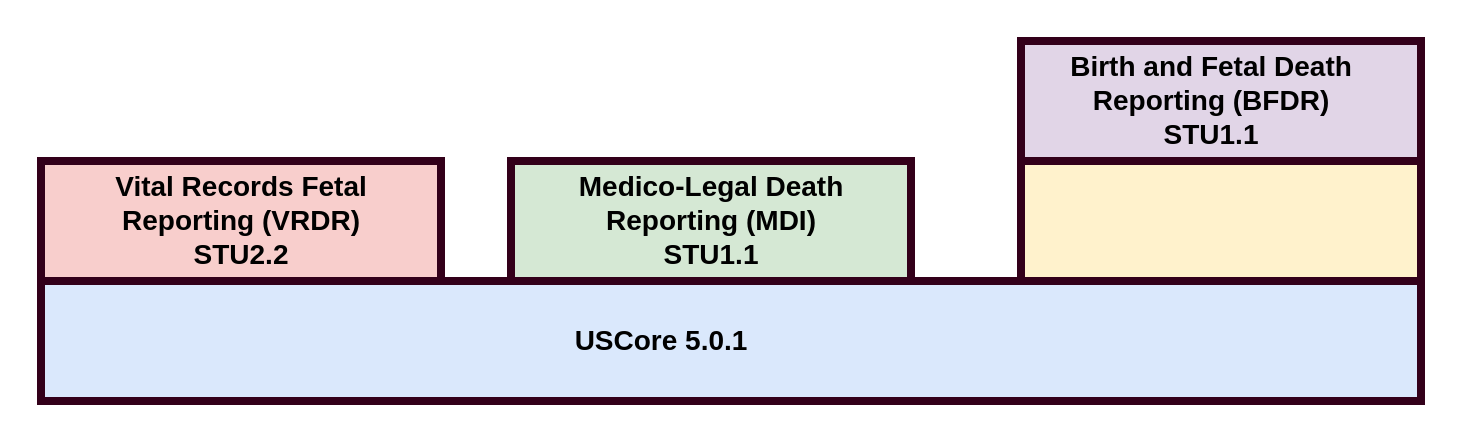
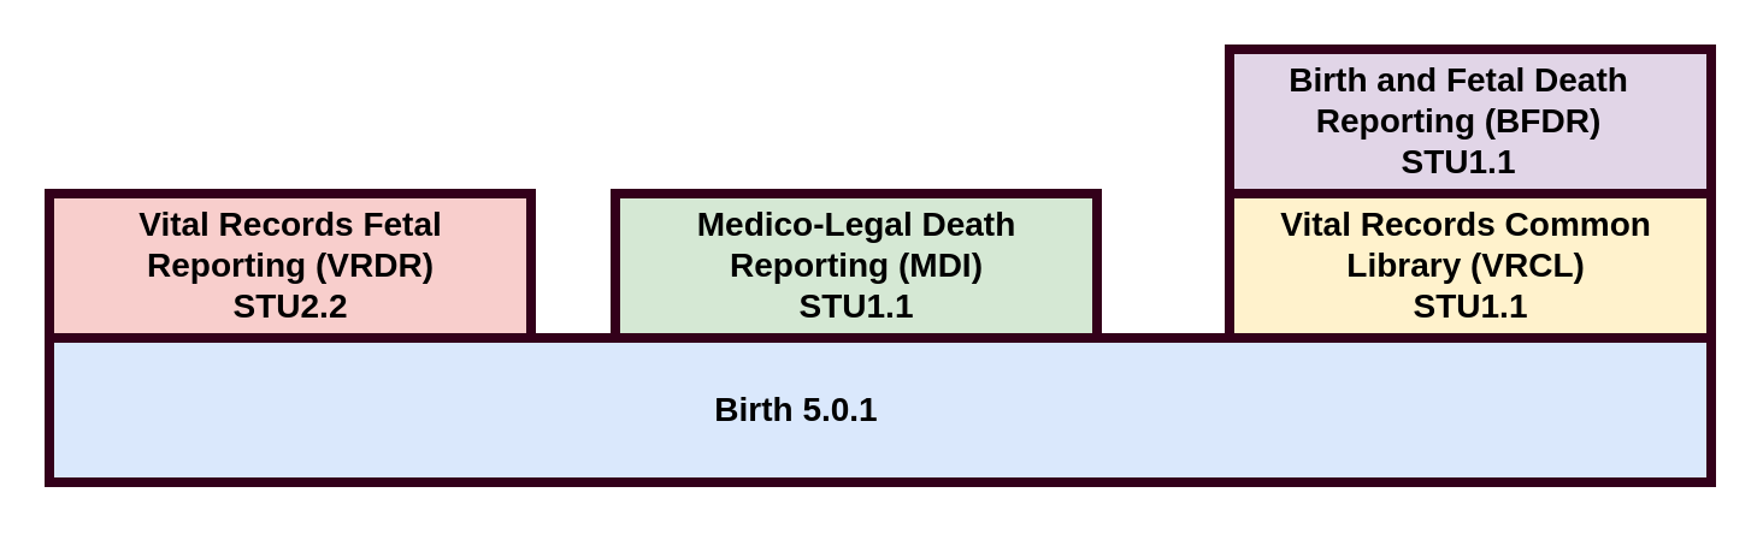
+ <mxCell id="10" value="Vital Records Common&amp;nbsp;&lt;div&gt;Library (VRCL)&amp;nbsp;&lt;/div&gt;&lt;div&gt;STU1.1&lt;/div&gt;" style="text;html=1;align=center;verticalAlign=middle;resizable=0;points=[];autosize=1;strokeColor=none;fillColor=none;strokeWidth=4;fontStyle=1;fontSize=14;" parent="1" vertex="1"><mxGeometry x="525" y="80" width="170" height="60" as="geometry" /></mxCell>
- <mxCell id="11" value="USCore 5.0.1" style="text;html=1;align=center;verticalAlign=middle;resizable=0;points=[];autosize=1;strokeColor=none;fillColor=none;strokeWidth=4;fontStyle=1;fontSize=14;" parent="1" vertex="1"><mxGeometry x="275" y="155" width="110" height="30" as="geometry" /></mxCell>
+ <mxCell id="11" value="Birth 5.0.1" style="text;html=1;align=center;verticalAlign=middle;resizable=0;points=[];autosize=1;strokeColor=none;fillColor=none;strokeWidth=4;fontStyle=1;fontSize=14;" parent="1" vertex="1"><mxGeometry x="275" y="155" width="110" height="30" as="geometry" /></mxCell>
